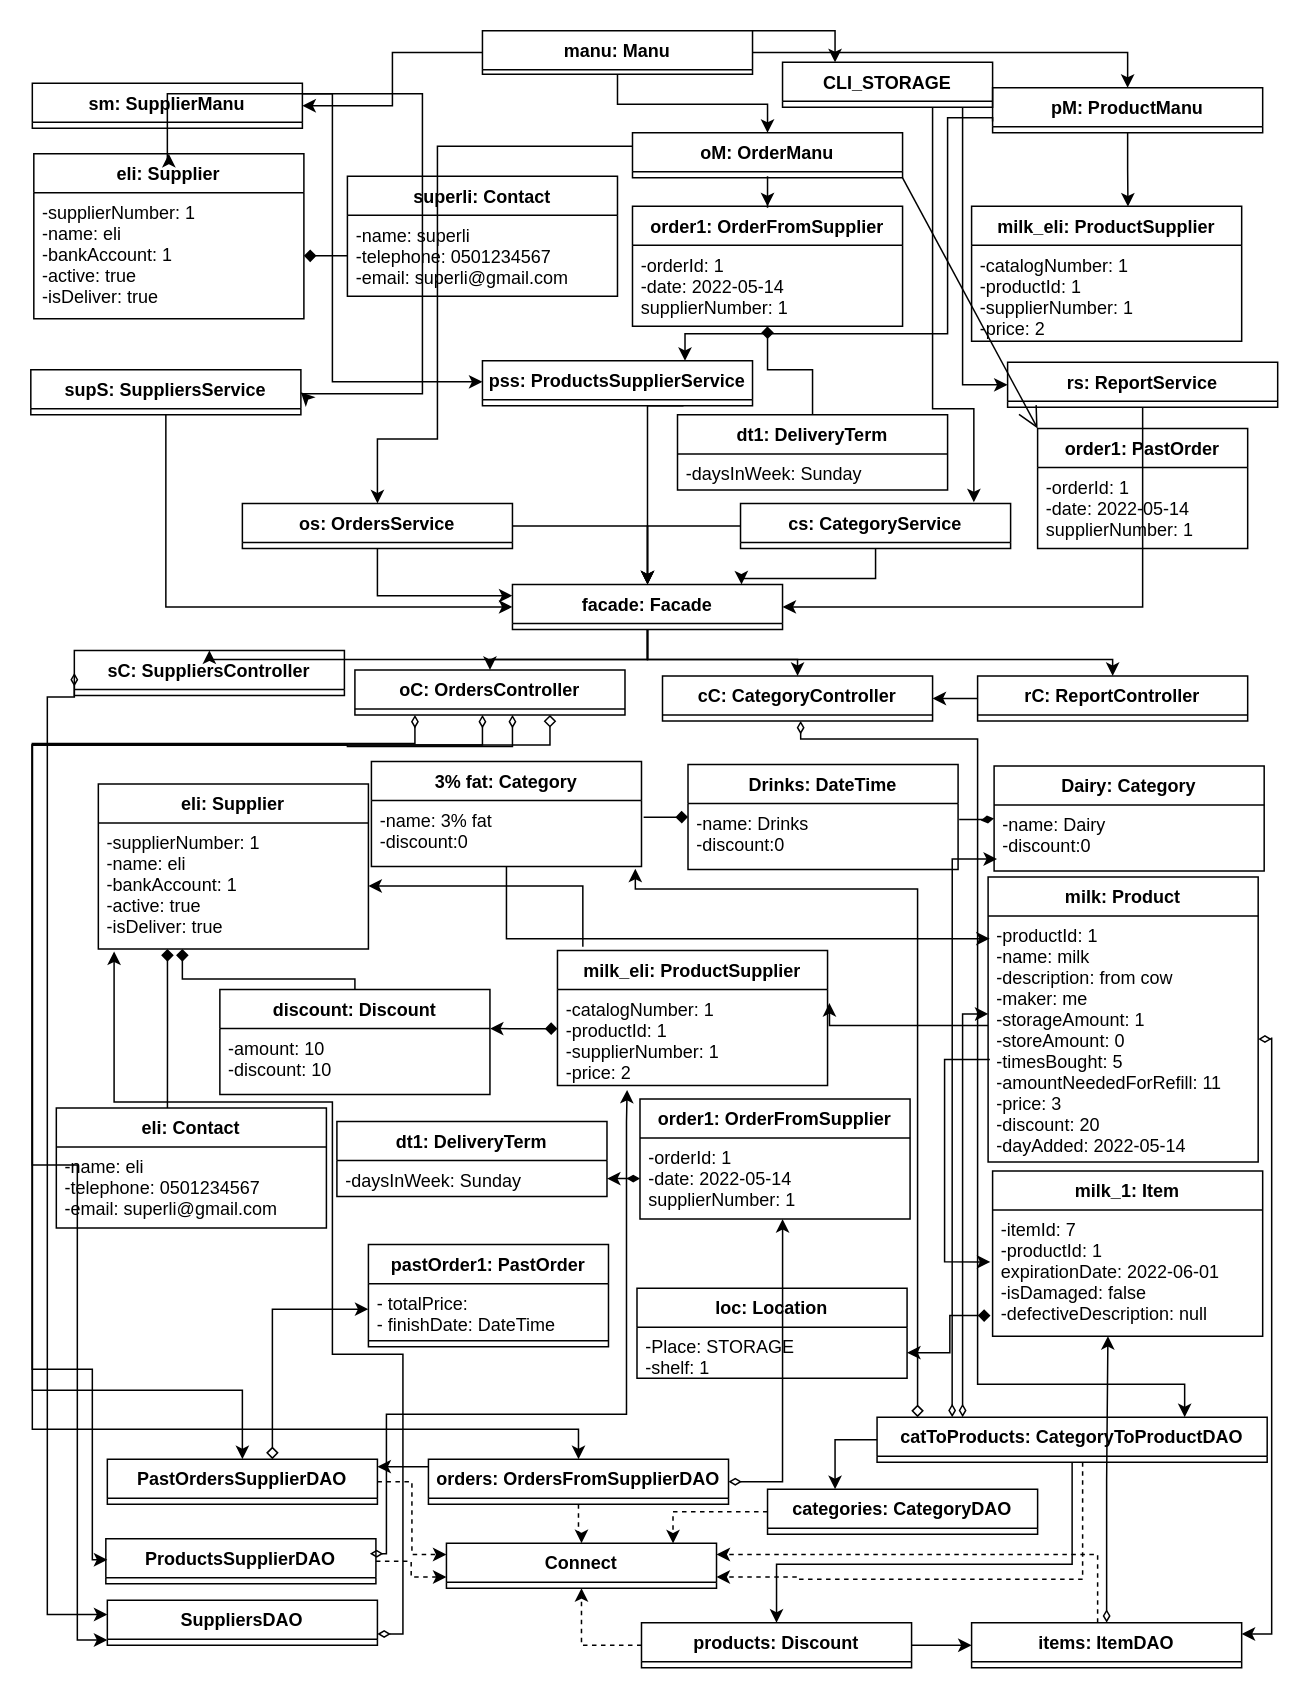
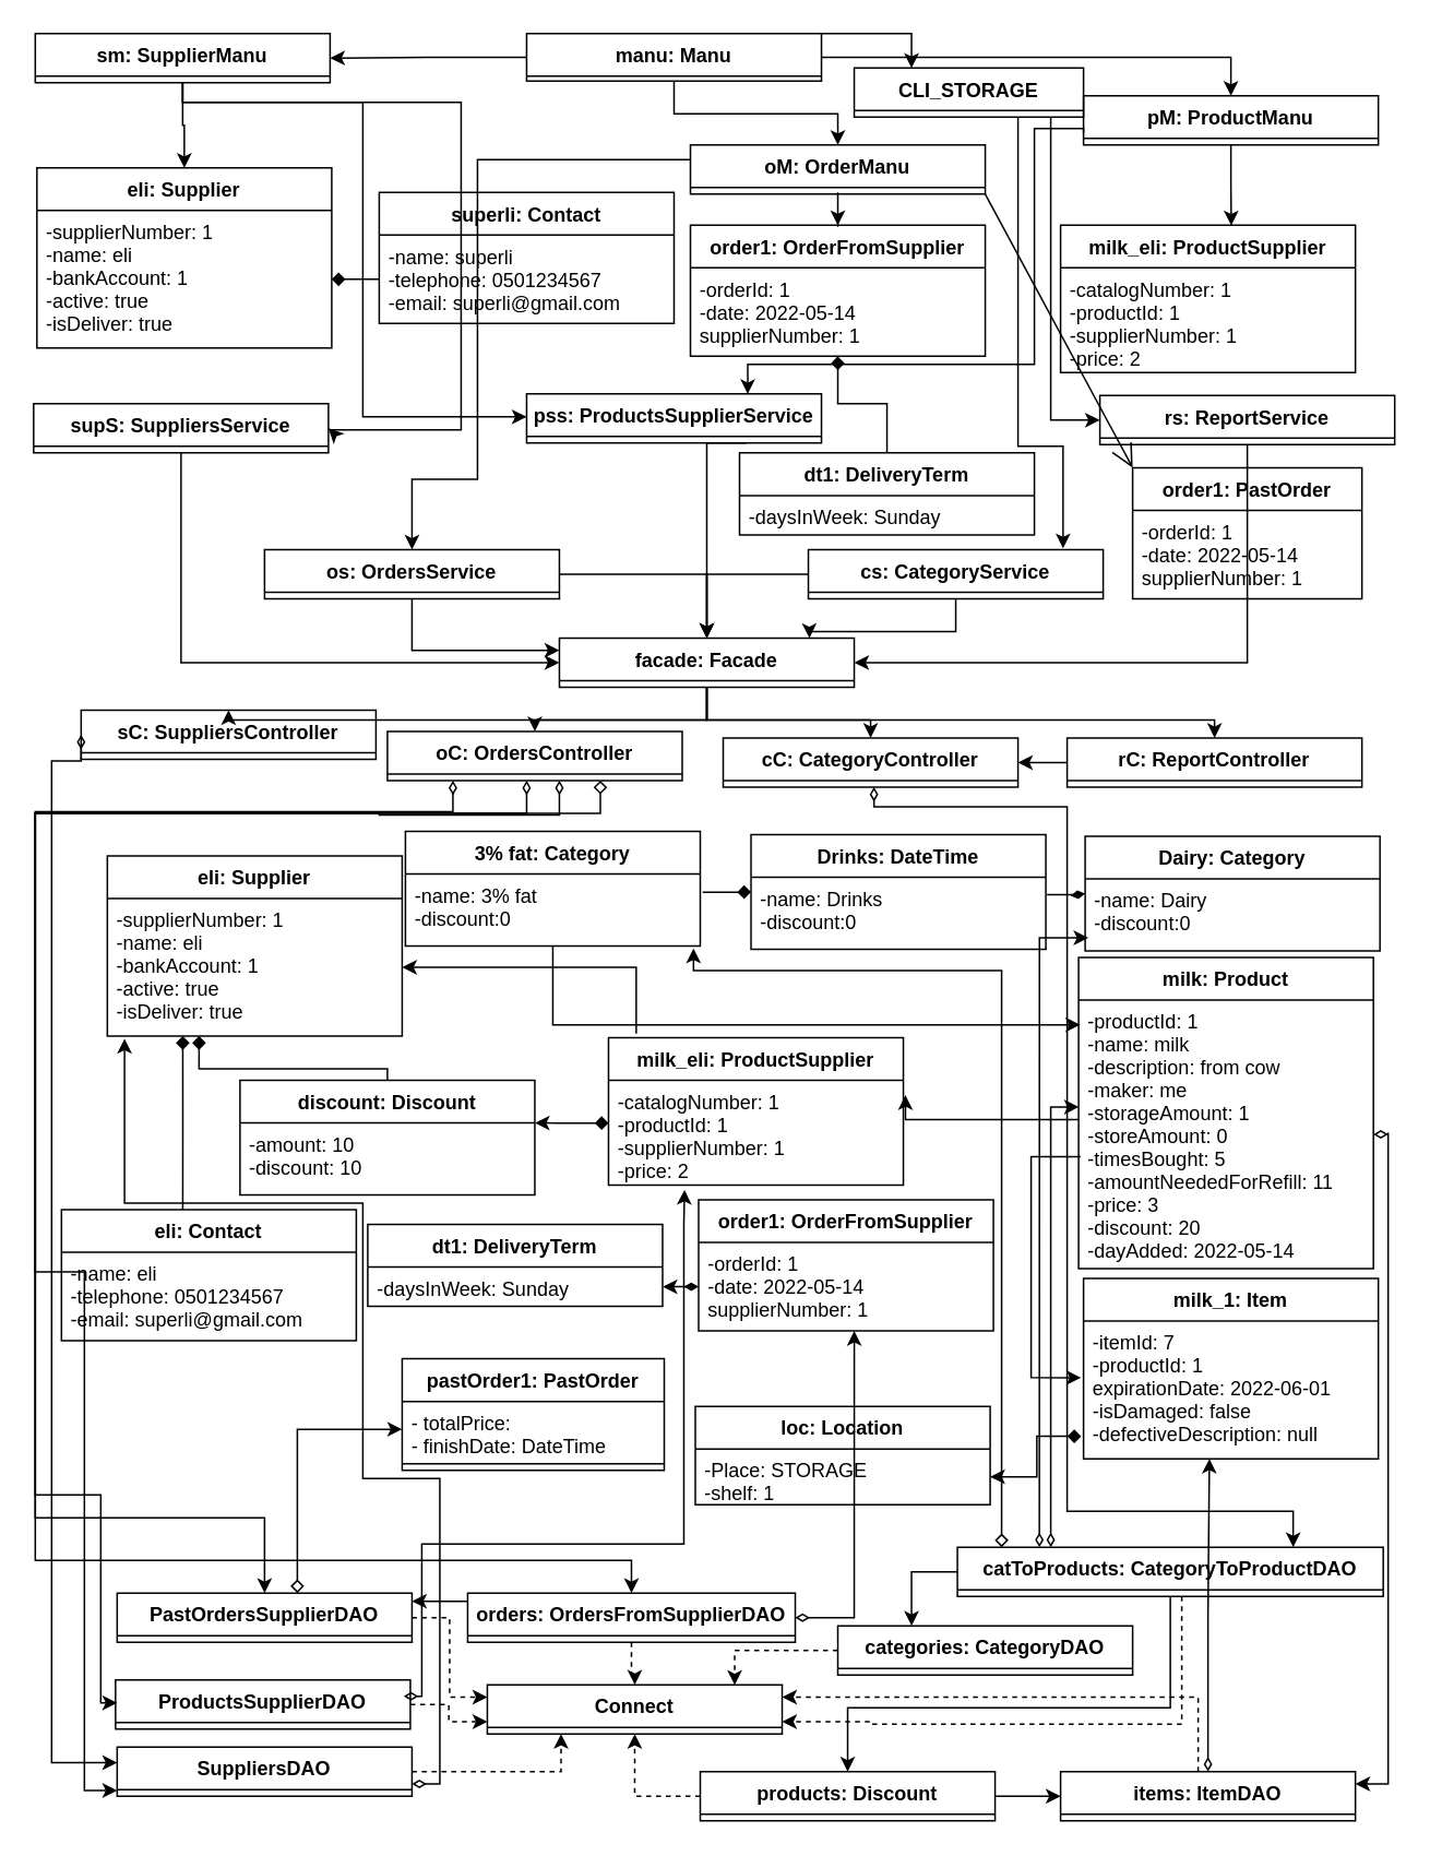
- <mxCell id="12" value="sm: SupplierManu" style="swimlane;fontStyle=1;childLayout=stackLayout;horizontal=1;startSize=26;fillColor=none;horizontalStack=0;resizeParent=1;resizeParentMax=0;resizeLast=0;collapsible=1;marginBottom=0;" parent="1" vertex="1"><mxGeometry x="21" y="55" width="180" height="30" as="geometry" /></mxCell>
+ <mxCell id="12" value="sm: SupplierManu" style="swimlane;fontStyle=1;childLayout=stackLayout;horizontal=1;startSize=26;fillColor=none;horizontalStack=0;resizeParent=1;resizeParentMax=0;resizeLast=0;collapsible=1;marginBottom=0;" parent="1" vertex="1"><mxGeometry x="21" y="20" width="180" height="30" as="geometry" /></mxCell>
+ <mxCell id="88" style="edgeStyle=orthogonalEdgeStyle;rounded=0;orthogonalLoop=1;jettySize=auto;html=1;entryX=0.25;entryY=1;entryDx=0;entryDy=0;dashed=1;endArrow=classic;endFill=1;" parent="1" source="89" target="102" edge="1"><mxGeometry relative="1" as="geometry" /></mxCell>
